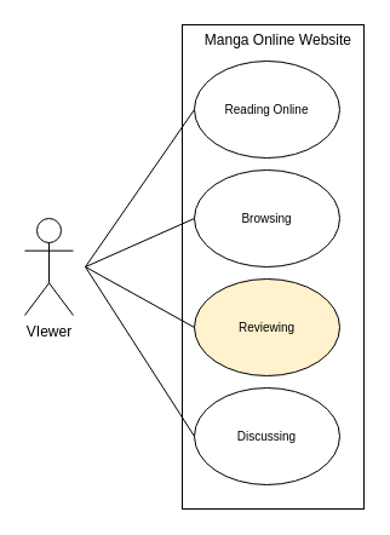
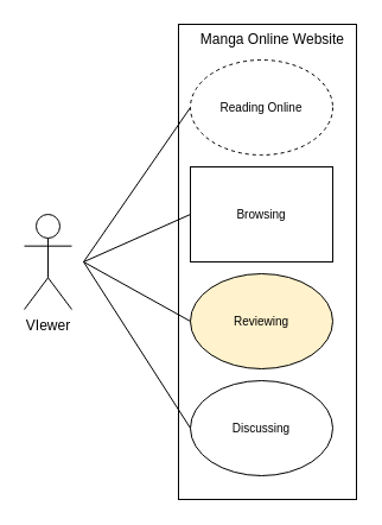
- <mxCell id="3" value="&lt;font size=&quot;1&quot;&gt;Reading Online&lt;/font&gt;" style="ellipse;whiteSpace=wrap;html=1;" parent="1" vertex="1"><mxGeometry x="160" y="50" width="120" height="80" as="geometry" /></mxCell>
+ <mxCell id="3" value="&lt;font size=&quot;1&quot;&gt;Reading Online&lt;/font&gt;" style="ellipse;whiteSpace=wrap;html=1;dashed=1;" parent="1" vertex="1"><mxGeometry x="160" y="50" width="120" height="80" as="geometry" /></mxCell>
- <mxCell id="4" value="&lt;font size=&quot;1&quot;&gt;Browsing&lt;/font&gt;" style="ellipse;whiteSpace=wrap;html=1;" parent="1" vertex="1"><mxGeometry x="160" y="140" width="120" height="80" as="geometry" /></mxCell>
+ <mxCell id="4" value="&lt;font size=&quot;1&quot;&gt;Browsing&lt;/font&gt;" style="whiteSpace=wrap;html=1;rounded=0;" parent="1" vertex="1"><mxGeometry x="160" y="140" width="120" height="80" as="geometry" /></mxCell>
